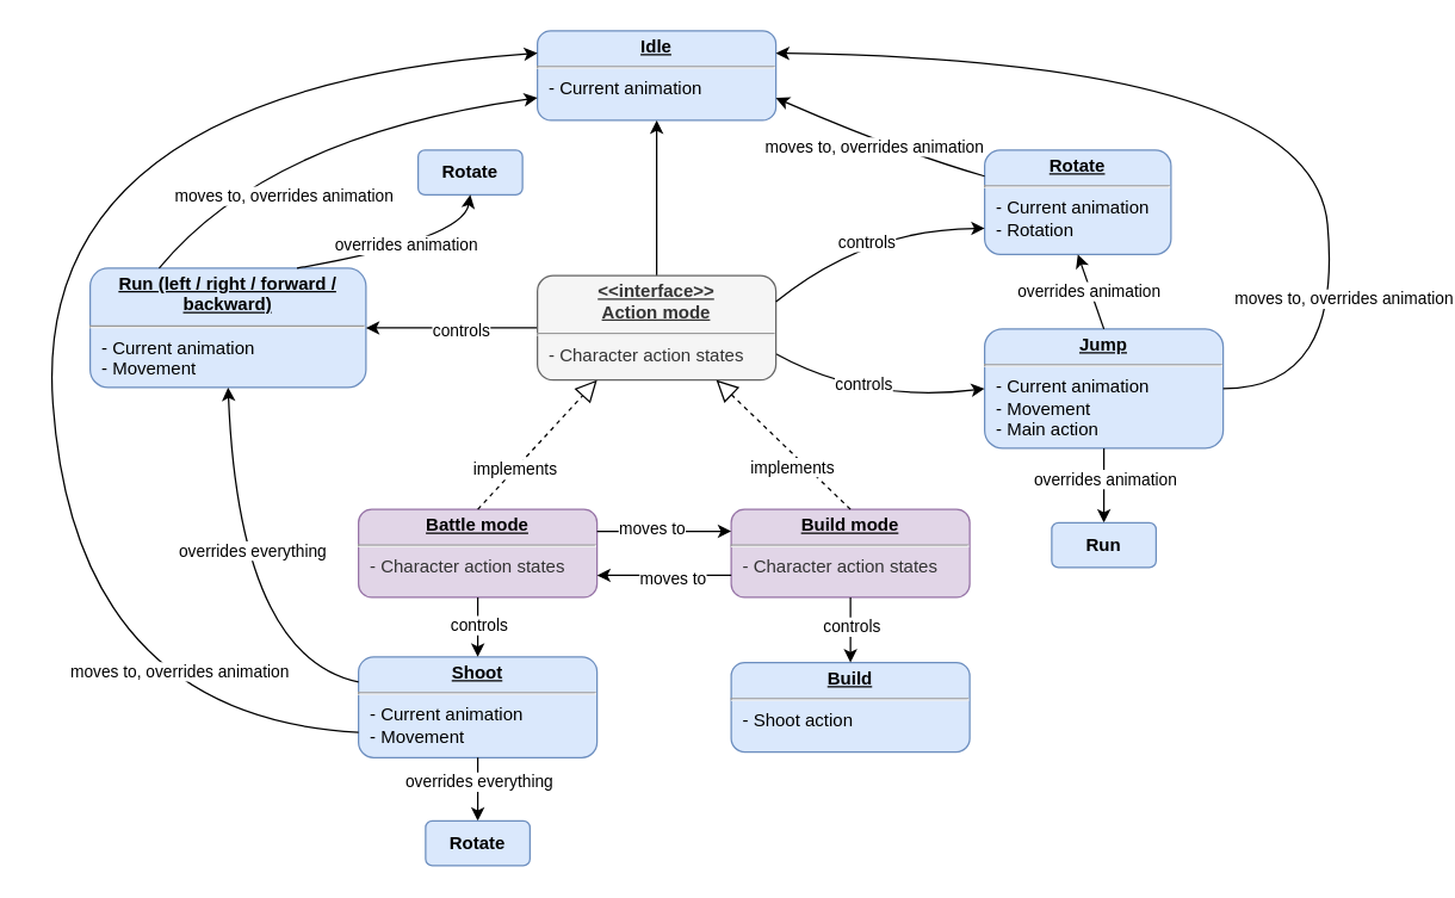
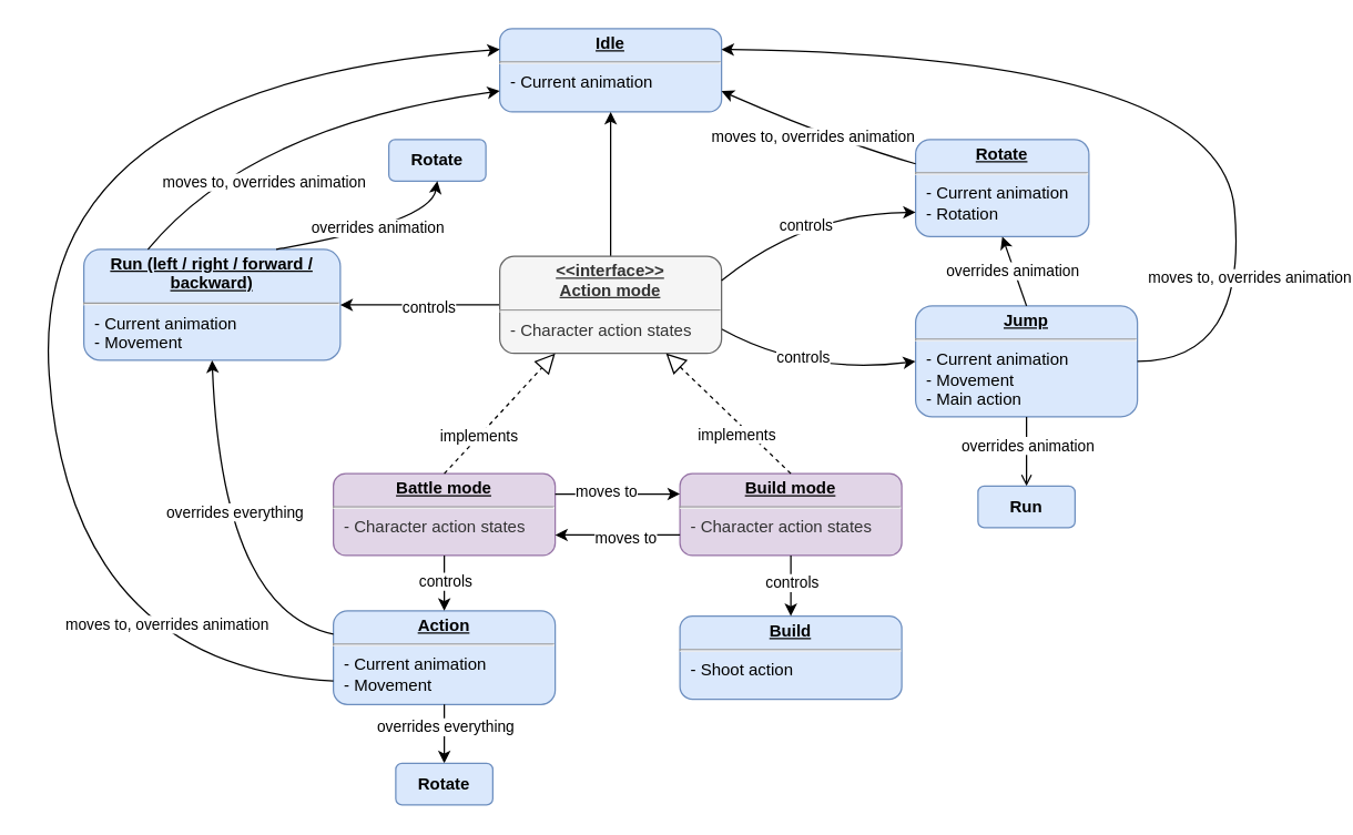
- <mxCell id="42" value="" style="endArrow=classic;html=1;curved=1;exitX=0.5;exitY=1;exitDx=0;exitDy=0;entryX=0.5;entryY=0;entryDx=0;entryDy=0;" edge="1" target="44" parent="1" source="16"><mxGeometry width="50" height="50" relative="1" as="geometry"><mxPoint x="890" y="459" as="sourcePoint" /><mxPoint x="1391" y="460" as="targetPoint" /><Array as="points" /></mxGeometry></mxCell>
+ <mxCell id="42" value="" style="endArrow=open;html=1;curved=1;exitX=0.5;exitY=1;exitDx=0;exitDy=0;entryX=0.5;entryY=0;entryDx=0;entryDy=0;" edge="1" target="44" parent="1" source="16"><mxGeometry width="50" height="50" relative="1" as="geometry"><mxPoint x="890" y="459" as="sourcePoint" /><mxPoint x="1391" y="460" as="targetPoint" /><Array as="points" /></mxGeometry></mxCell>
- <mxCell id="5" value="&lt;p style=&quot;margin:0px;margin-top:4px;text-align:center;text-decoration:underline;&quot;&gt;&lt;b&gt;Shoot&lt;/b&gt;&lt;/p&gt;&lt;hr&gt;&lt;p style=&quot;margin:0px;margin-left:8px;&quot;&gt;- Current animation&lt;/p&gt;&lt;p style=&quot;margin:0px;margin-left:8px;&quot;&gt;- Movement&lt;/p&gt;" style="verticalAlign=top;align=left;overflow=fill;fontSize=12;fontFamily=Helvetica;html=1;whiteSpace=wrap;fillColor=#dae8fc;strokeColor=#6c8ebf;rounded=1;" parent="1" vertex="1"><mxGeometry x="240" y="440" width="160" height="67.5" as="geometry" /></mxCell>
+ <mxCell id="5" value="&lt;p style=&quot;margin:0px;margin-top:4px;text-align:center;text-decoration:underline;&quot;&gt;&lt;b&gt;Action&lt;/b&gt;&lt;/p&gt;&lt;hr&gt;&lt;p style=&quot;margin:0px;margin-left:8px;&quot;&gt;- Current animation&lt;/p&gt;&lt;p style=&quot;margin:0px;margin-left:8px;&quot;&gt;- Movement&lt;/p&gt;" style="verticalAlign=top;align=left;overflow=fill;fontSize=12;fontFamily=Helvetica;html=1;whiteSpace=wrap;fillColor=#dae8fc;strokeColor=#6c8ebf;rounded=1;" parent="1" vertex="1"><mxGeometry x="240" y="440" width="160" height="67.5" as="geometry" /></mxCell>
